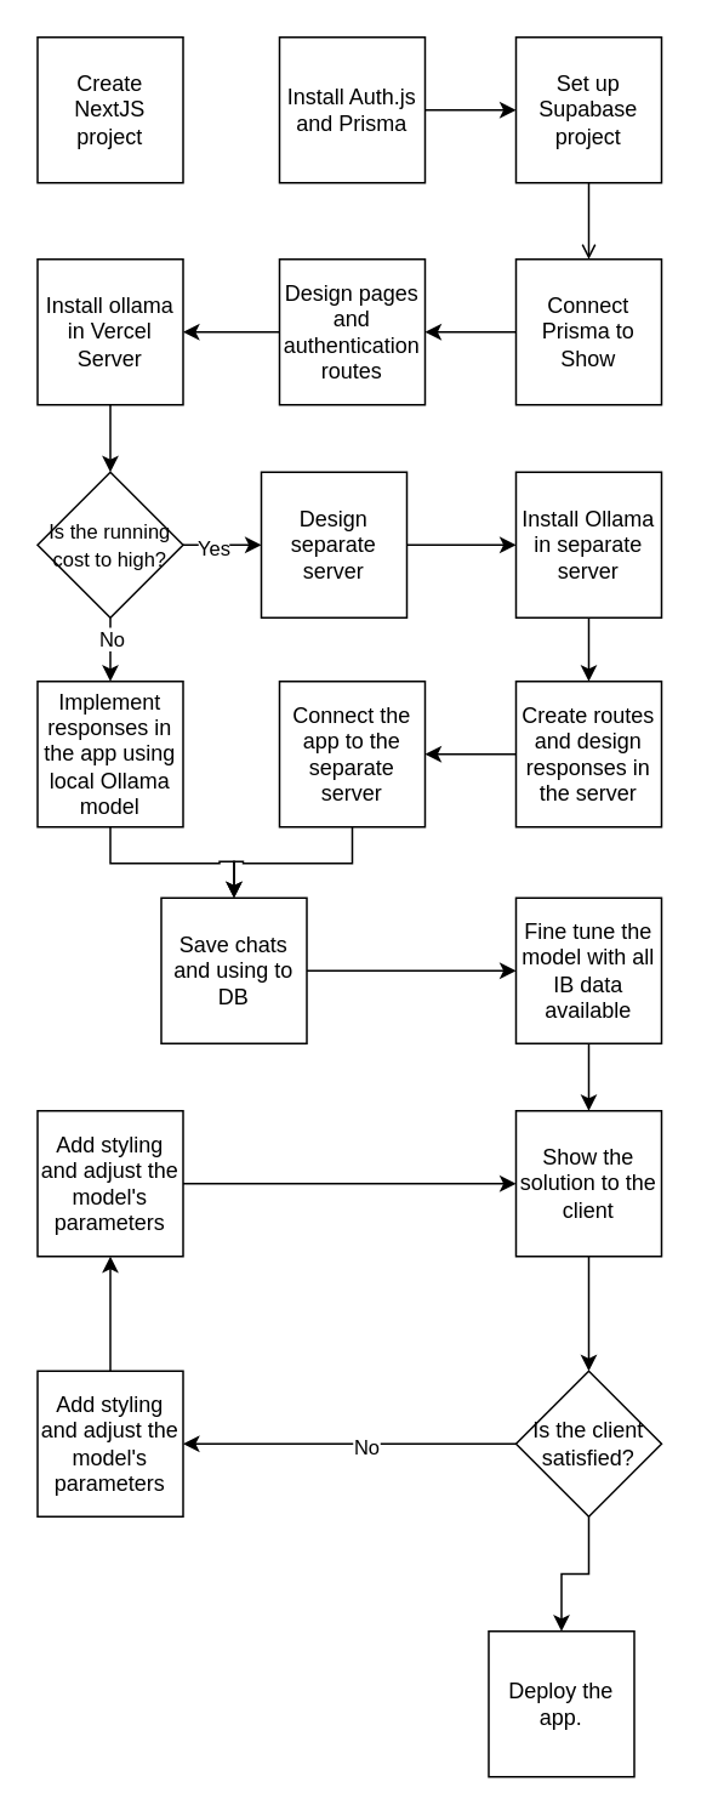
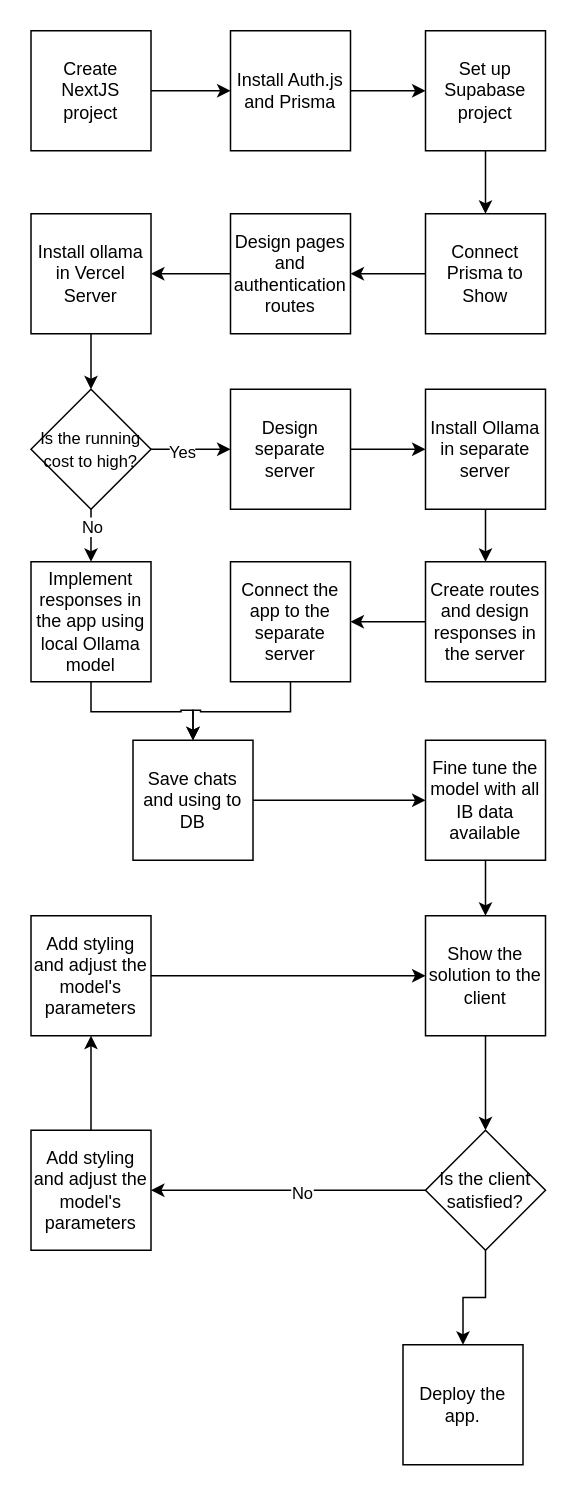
+ <mxCell id="2" style="edgeStyle=orthogonalEdgeStyle;rounded=0;orthogonalLoop=1;jettySize=auto;html=1;" edge="1" parent="1" source="3" target="5"><mxGeometry relative="1" as="geometry"><mxPoint x="60" y="220" as="targetPoint" /></mxGeometry></mxCell>
- <mxCell id="6" value="" style="edgeStyle=orthogonalEdgeStyle;rounded=0;orthogonalLoop=1;jettySize=auto;html=1;endArrow=open;" edge="1" parent="1" source="7" target="9"><mxGeometry relative="1" as="geometry" /></mxCell>
+ <mxCell id="6" value="" style="edgeStyle=orthogonalEdgeStyle;rounded=0;orthogonalLoop=1;jettySize=auto;html=1;" edge="1" parent="1" source="7" target="9"><mxGeometry relative="1" as="geometry" /></mxCell>
- <mxCell id="22" value="Design separate server" style="whiteSpace=wrap;html=1;aspect=fixed;" vertex="1" parent="1"><mxGeometry x="143" y="259" width="80" height="80" as="geometry" /></mxCell>
+ <mxCell id="22" value="Design separate server" style="whiteSpace=wrap;html=1;aspect=fixed;" vertex="1" parent="1"><mxGeometry x="153" y="259" width="80" height="80" as="geometry" /></mxCell>
